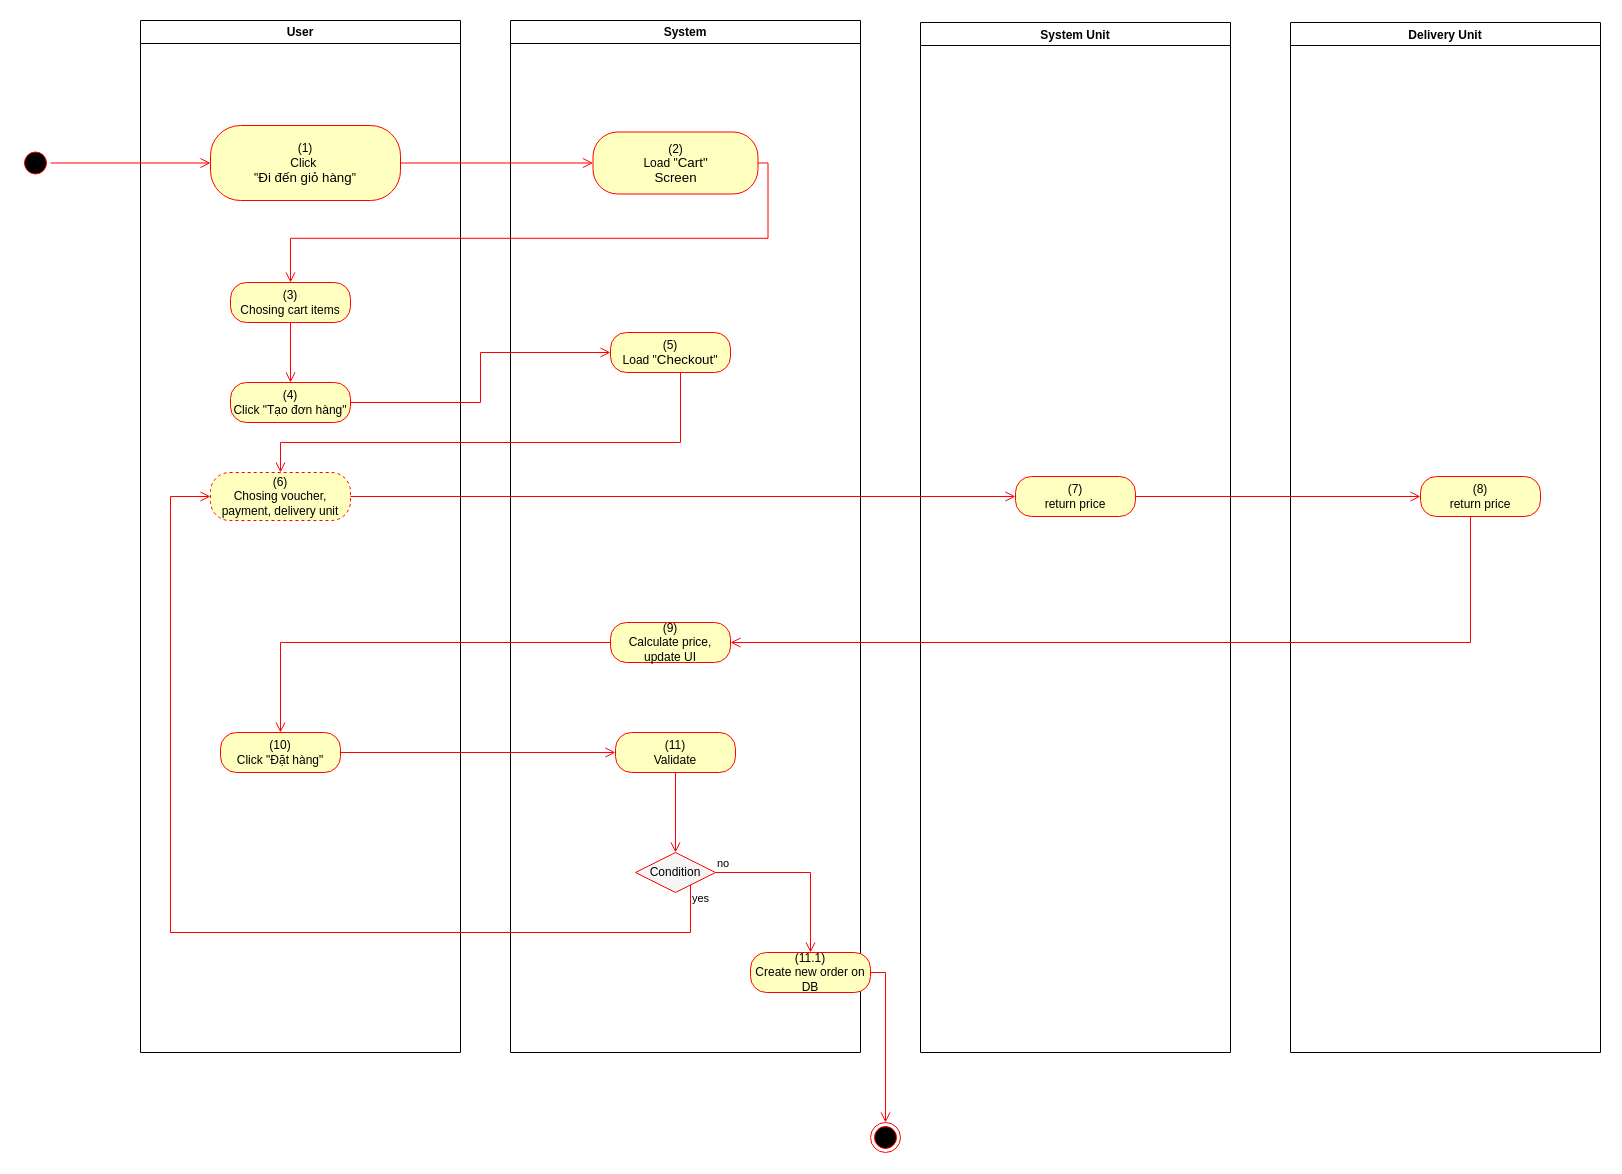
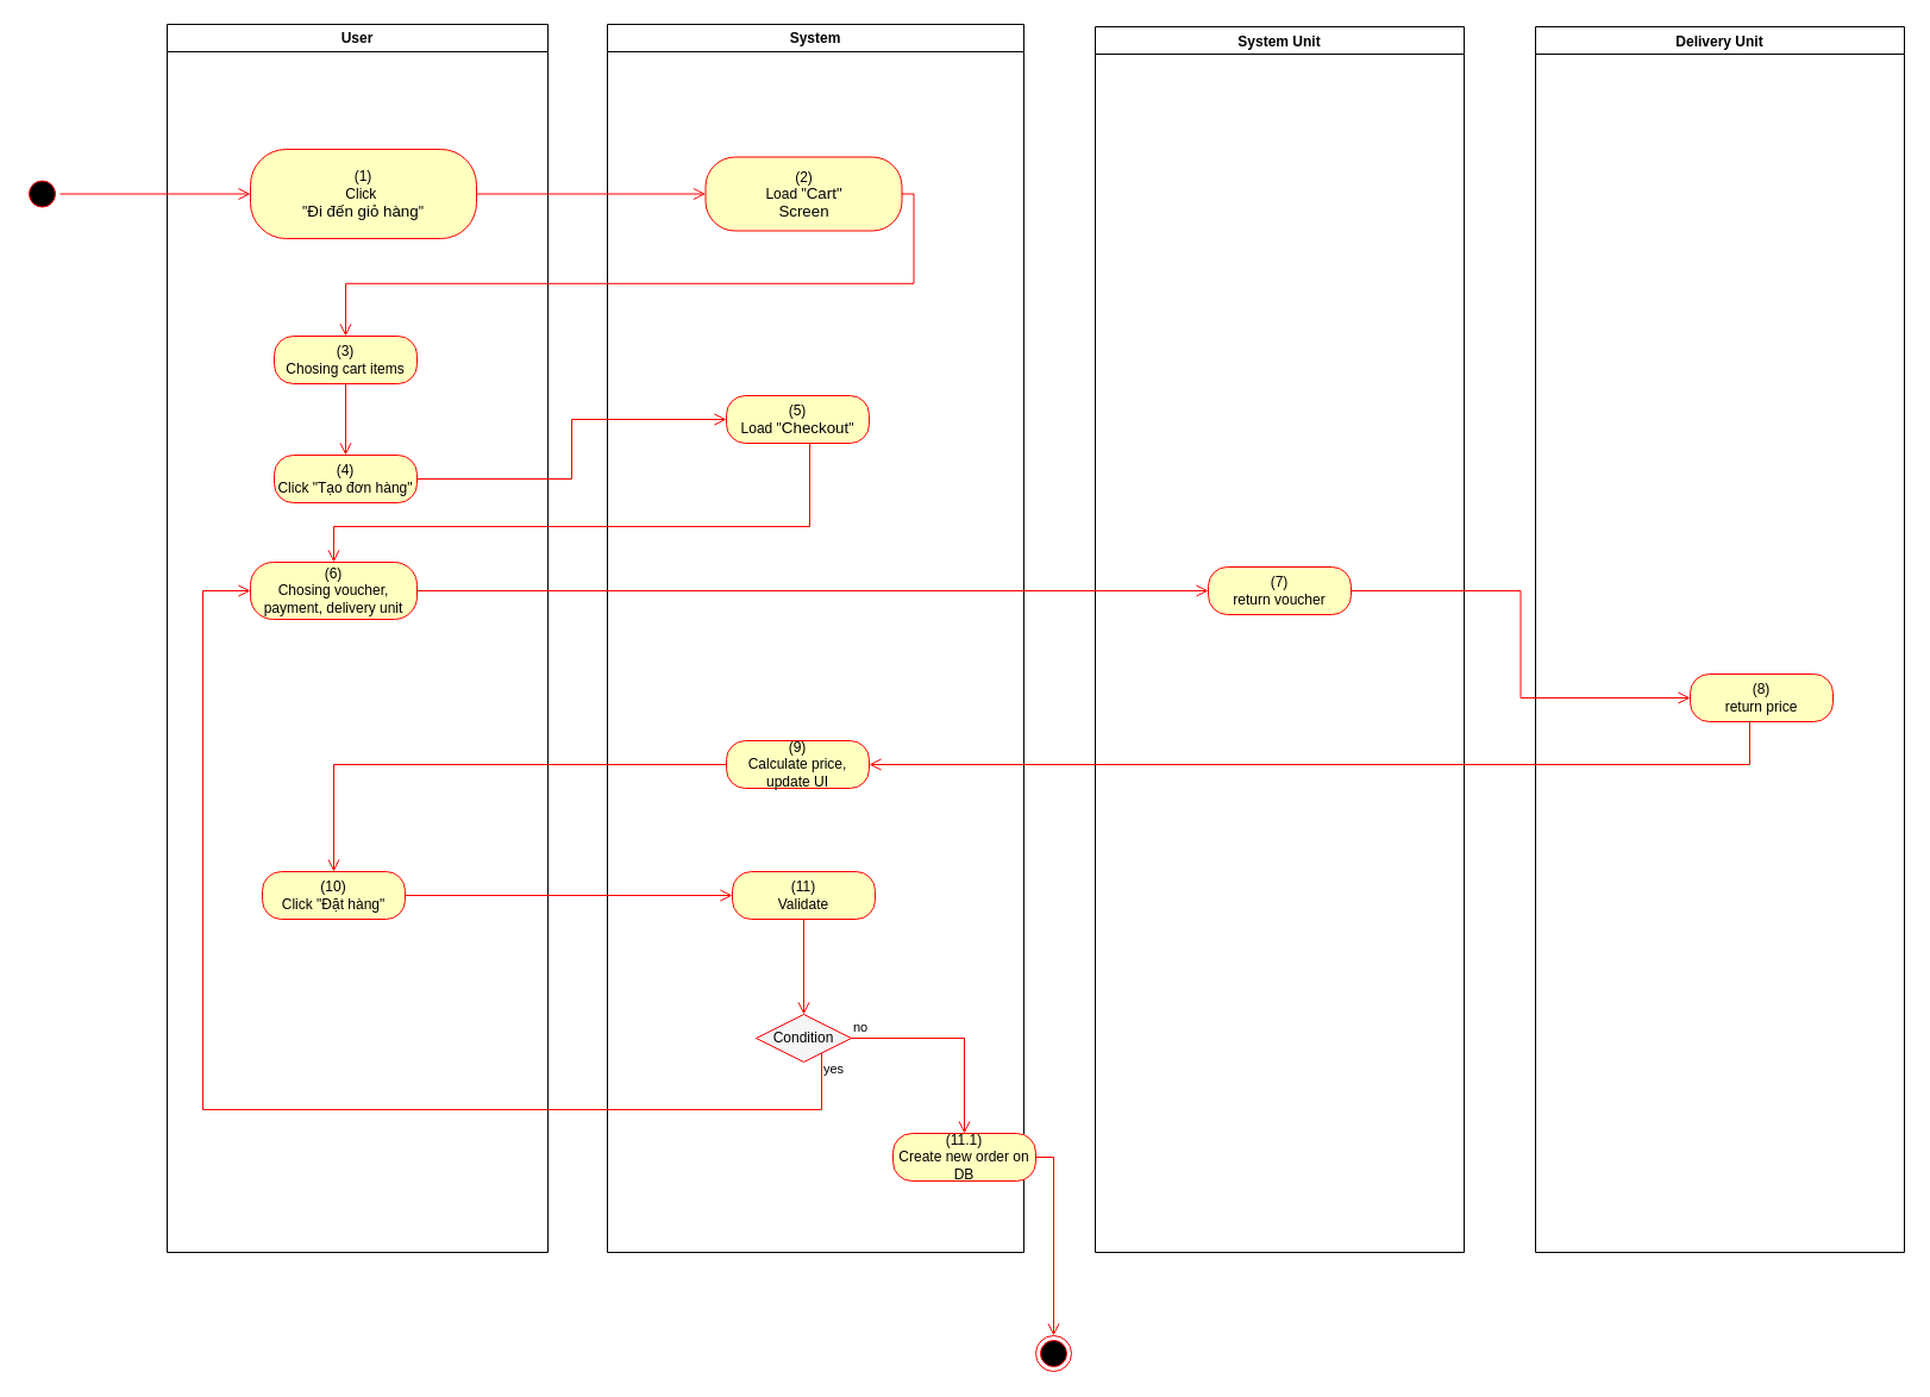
- <mxCell id="7" value="(6)&lt;br&gt;Chosing voucher, payment, delivery unit" style="rounded=1;whiteSpace=wrap;html=1;arcSize=40;fontColor=#000000;fillColor=#ffffc0;strokeColor=#ff0000;dashed=1;" parent="2" vertex="1"><mxGeometry x="70" y="452" width="140" height="48" as="geometry" /></mxCell>
+ <mxCell id="7" value="(6)&lt;br&gt;Chosing voucher, payment, delivery unit" style="rounded=1;whiteSpace=wrap;html=1;arcSize=40;fontColor=#000000;fillColor=#ffffc0;strokeColor=#ff0000;" parent="2" vertex="1"><mxGeometry x="70" y="452" width="140" height="48" as="geometry" /></mxCell>
- <mxCell id="29" value="(7)&lt;br&gt;return price" style="rounded=1;whiteSpace=wrap;html=1;arcSize=40;fontColor=#000000;fillColor=#ffffc0;strokeColor=#ff0000;" vertex="1" parent="28"><mxGeometry x="95" y="454" width="120" height="40" as="geometry" /></mxCell>
+ <mxCell id="29" value="(7)&lt;br&gt;return voucher" style="rounded=1;whiteSpace=wrap;html=1;arcSize=40;fontColor=#000000;fillColor=#ffffc0;strokeColor=#ff0000;" vertex="1" parent="28"><mxGeometry x="95" y="454" width="120" height="40" as="geometry" /></mxCell>
- <mxCell id="31" value="(8)&lt;br&gt;return price" style="rounded=1;whiteSpace=wrap;html=1;arcSize=40;fontColor=#000000;fillColor=#ffffc0;strokeColor=#ff0000;" vertex="1" parent="30"><mxGeometry x="130" y="454" width="120" height="40" as="geometry" /></mxCell>
+ <mxCell id="31" value="(8)&lt;br&gt;return price" style="rounded=1;whiteSpace=wrap;html=1;arcSize=40;fontColor=#000000;fillColor=#ffffc0;strokeColor=#ff0000;" vertex="1" parent="30"><mxGeometry x="130" y="544" width="120" height="40" as="geometry" /></mxCell>
